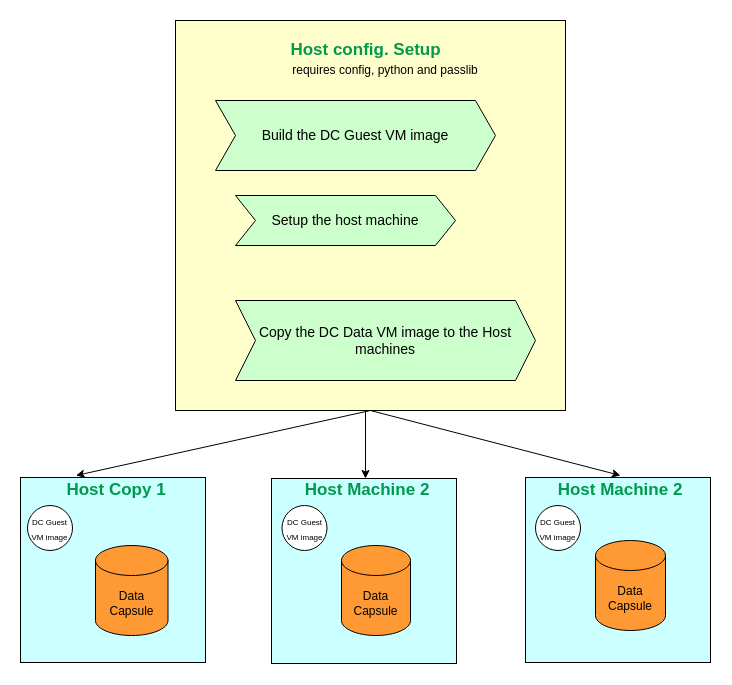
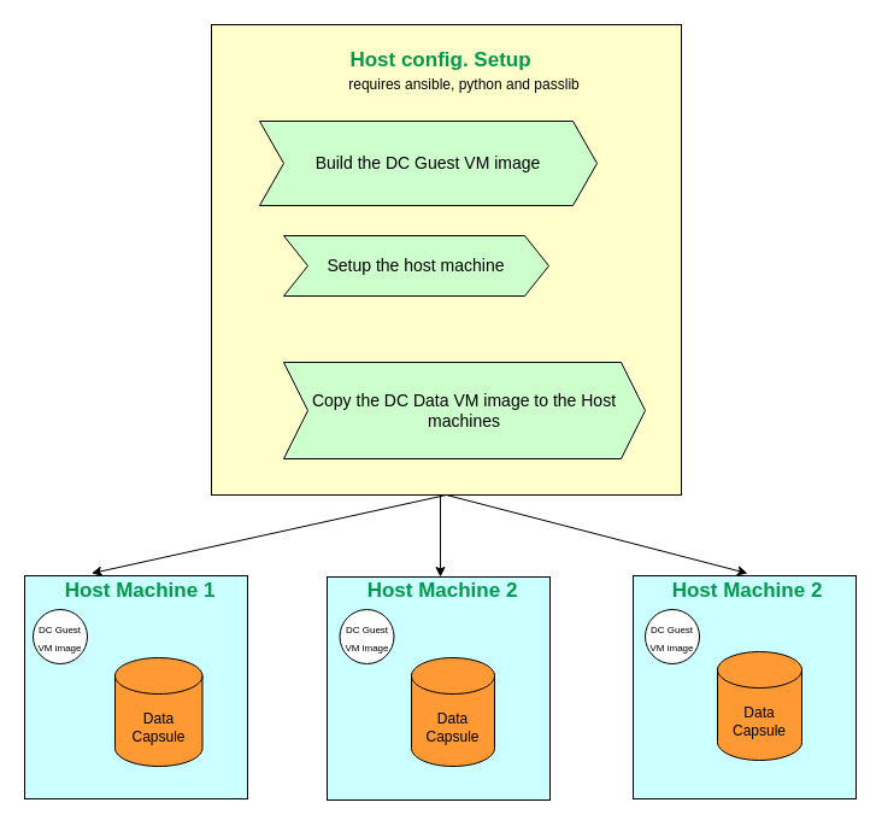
- <mxCell id="7" value="&lt;font style=&quot;font-size: 12px&quot;&gt;requires config, python and passlib&lt;/font&gt;" style="text;html=1;strokeColor=none;fillColor=none;align=center;verticalAlign=middle;whiteSpace=wrap;rounded=0;fontSize=13;fontColor=#000000;strokeWidth=1;" parent="1" vertex="1"><mxGeometry x="285" y="54" width="200" height="30" as="geometry" /></mxCell>
+ <mxCell id="7" value="&lt;font style=&quot;font-size: 12px&quot;&gt;requires ansible, python and passlib&lt;/font&gt;" style="text;html=1;strokeColor=none;fillColor=none;align=center;verticalAlign=middle;whiteSpace=wrap;rounded=0;fontSize=13;fontColor=#000000;strokeWidth=1;" parent="1" vertex="1"><mxGeometry x="285" y="54" width="200" height="30" as="geometry" /></mxCell>
- <mxCell id="9" value="&lt;b&gt;&lt;font style=&quot;font-size: 17px&quot;&gt;Host Copy 1&lt;/font&gt;&lt;/b&gt;" style="text;html=1;strokeColor=none;fillColor=none;align=center;verticalAlign=middle;whiteSpace=wrap;rounded=0;fontSize=15;fontColor=#00994D;" vertex="1" parent="1"><mxGeometry x="35.5" y="475" width="160" height="30" as="geometry" /></mxCell>
+ <mxCell id="9" value="&lt;b&gt;&lt;font style=&quot;font-size: 17px&quot;&gt;Host Machine 1&lt;/font&gt;&lt;/b&gt;" style="text;html=1;strokeColor=none;fillColor=none;align=center;verticalAlign=middle;whiteSpace=wrap;rounded=0;fontSize=15;fontColor=#00994D;" vertex="1" parent="1"><mxGeometry x="35.5" y="475" width="160" height="30" as="geometry" /></mxCell>
